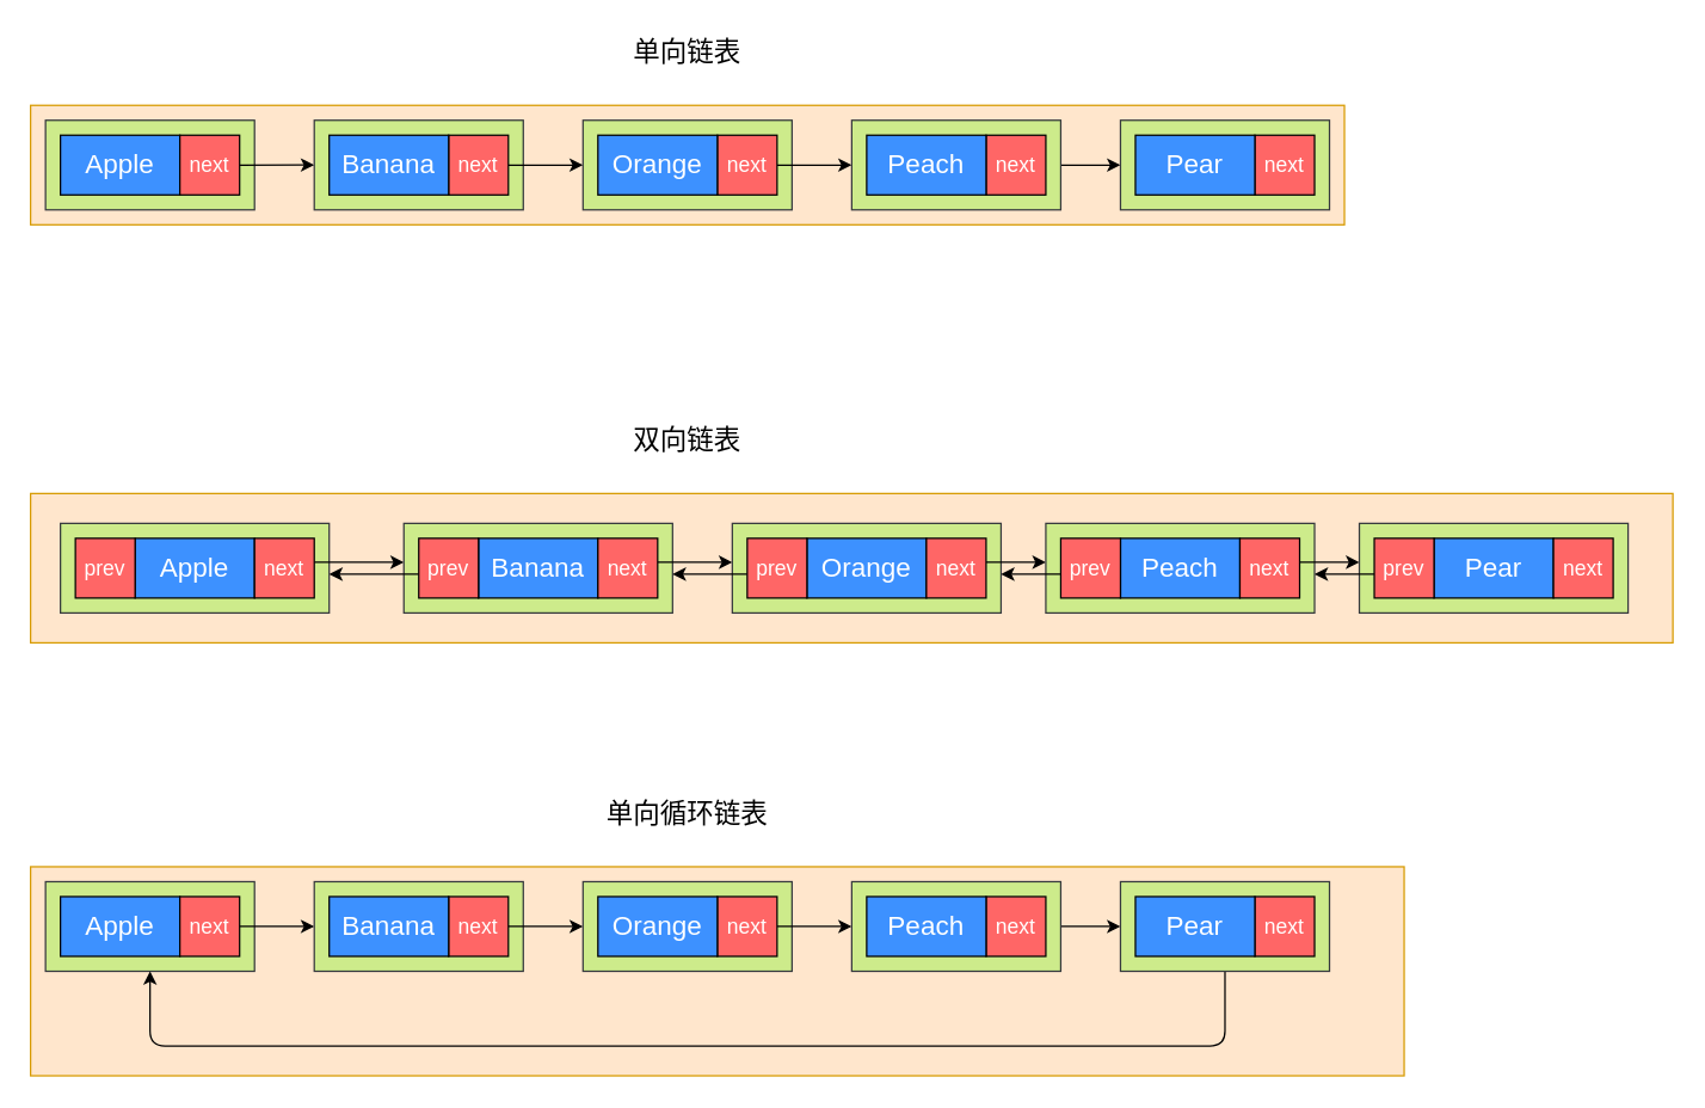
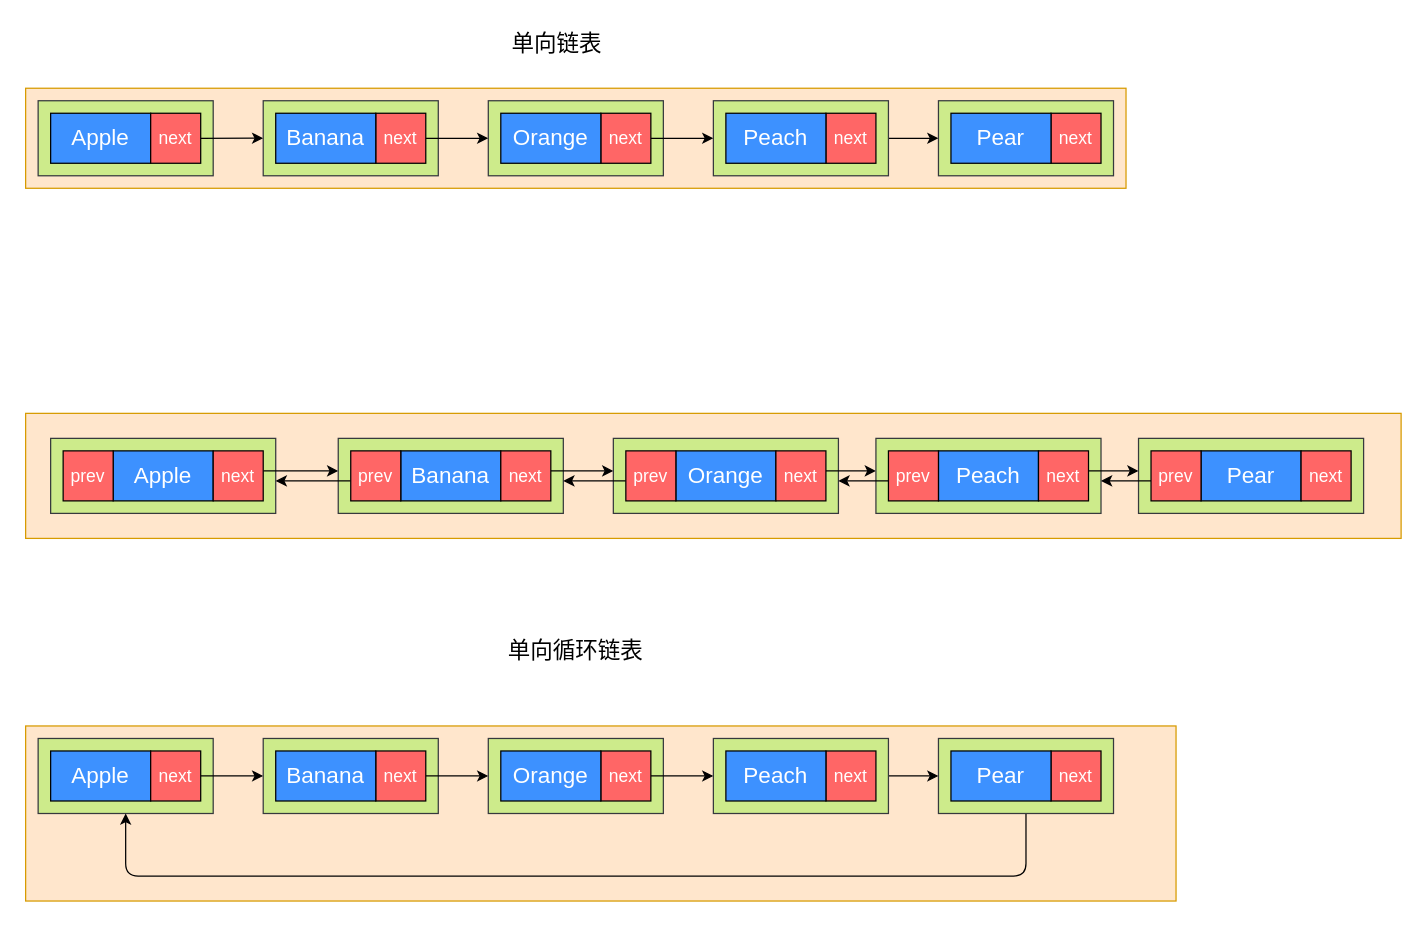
- <mxCell id="3" value="&lt;span style=&quot;font-size: 18px;&quot;&gt;单向链表&lt;/span&gt;" style="text;html=1;align=center;verticalAlign=middle;whiteSpace=wrap;rounded=0;" vertex="1" parent="1"><mxGeometry x="405" y="20" width="110" height="30" as="geometry" /></mxCell>
+ <mxCell id="3" value="&lt;span style=&quot;font-size: 18px;&quot;&gt;单向链表&lt;/span&gt;" style="text;html=1;align=center;verticalAlign=middle;whiteSpace=wrap;rounded=0;" vertex="1" parent="1"><mxGeometry x="390" y="20" width="110" height="30" as="geometry" /></mxCell>
- <mxCell id="24" value="&lt;span style=&quot;font-size: 18px;&quot;&gt;双向链表&lt;/span&gt;" style="text;html=1;align=center;verticalAlign=middle;whiteSpace=wrap;rounded=0;" vertex="1" parent="1"><mxGeometry x="330" y="280" width="260" height="30" as="geometry" /></mxCell>
- <mxCell id="54" value="&lt;span style=&quot;font-size: 18px;&quot;&gt;单向循环链表&lt;/span&gt;" style="text;html=1;align=center;verticalAlign=middle;whiteSpace=wrap;rounded=0;" vertex="1" parent="1"><mxGeometry x="405" y="530" width="110" height="30" as="geometry" /></mxCell>
+ <mxCell id="54" value="&lt;span style=&quot;font-size: 18px;&quot;&gt;单向循环链表&lt;/span&gt;" style="text;html=1;align=center;verticalAlign=middle;whiteSpace=wrap;rounded=0;" vertex="1" parent="1"><mxGeometry x="405" y="505" width="110" height="30" as="geometry" /></mxCell>
